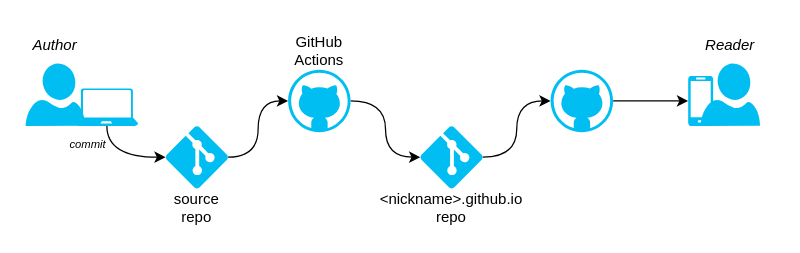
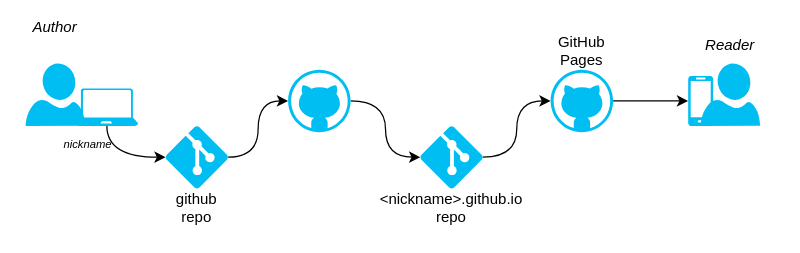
- <mxCell id="19" value="Author" style="text;strokeColor=none;fillColor=none;align=left;verticalAlign=middle;spacingLeft=4;spacingRight=4;overflow=hidden;points=[[0,0.5],[1,0.5]];portConstraint=eastwest;rotatable=0;fontStyle=2" vertex="1" parent="1"><mxGeometry x="20" y="20" width="47.5" height="30" as="geometry" /></mxCell>
+ <mxCell id="19" value="Author" style="text;strokeColor=none;fillColor=none;align=left;verticalAlign=middle;spacingLeft=4;spacingRight=4;overflow=hidden;points=[[0,0.5],[1,0.5]];portConstraint=eastwest;rotatable=0;fontStyle=2" vertex="1" parent="1"><mxGeometry x="20" y="5" width="47.5" height="30" as="geometry" /></mxCell>
- <mxCell id="27" value="GitHub&lt;br&gt;Actions" style="text;html=1;strokeColor=none;fillColor=none;align=center;verticalAlign=middle;whiteSpace=wrap;rounded=0;" vertex="1" parent="25"><mxGeometry width="60" height="30" as="geometry" /></mxCell>
+ <mxCell id="30" value="GitHub&lt;br&gt;Pages" style="text;html=1;strokeColor=none;fillColor=none;align=center;verticalAlign=middle;whiteSpace=wrap;rounded=0;" vertex="1" parent="28"><mxGeometry width="60" height="30" as="geometry" /></mxCell>
- <mxCell id="11" value="commit" style="text;html=1;strokeColor=none;fillColor=none;align=center;verticalAlign=middle;whiteSpace=wrap;rounded=0;fontStyle=2;fontSize=9;" vertex="1" parent="9"><mxGeometry x="20" y="50" width="60" height="30" as="geometry" /></mxCell>
+ <mxCell id="11" value="nickname" style="text;html=1;strokeColor=none;fillColor=none;align=center;verticalAlign=middle;whiteSpace=wrap;rounded=0;fontStyle=2;fontSize=9;" vertex="1" parent="9"><mxGeometry x="20" y="50" width="60" height="30" as="geometry" /></mxCell>
- <mxCell id="5" value="source&#10;repo" style="text;strokeColor=none;fillColor=none;align=center;verticalAlign=middle;spacingLeft=4;spacingRight=4;overflow=hidden;points=[[0,0.5],[1,0.5]];portConstraint=eastwest;rotatable=0;" vertex="1" parent="3"><mxGeometry x="-3" y="50" width="80" height="30" as="geometry" /></mxCell>
+ <mxCell id="5" value="github&#10;repo" style="text;strokeColor=none;fillColor=none;align=center;verticalAlign=middle;spacingLeft=4;spacingRight=4;overflow=hidden;points=[[0,0.5],[1,0.5]];portConstraint=eastwest;rotatable=0;" vertex="1" parent="3"><mxGeometry x="-3" y="50" width="80" height="30" as="geometry" /></mxCell>
